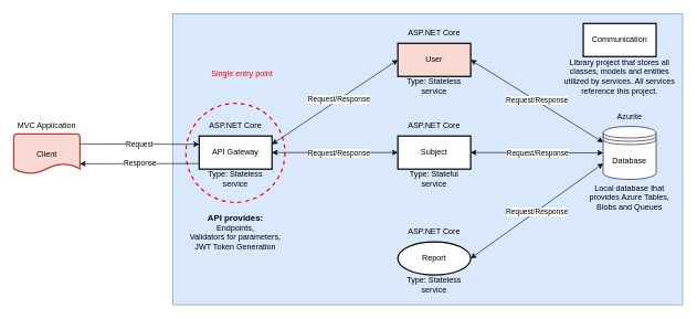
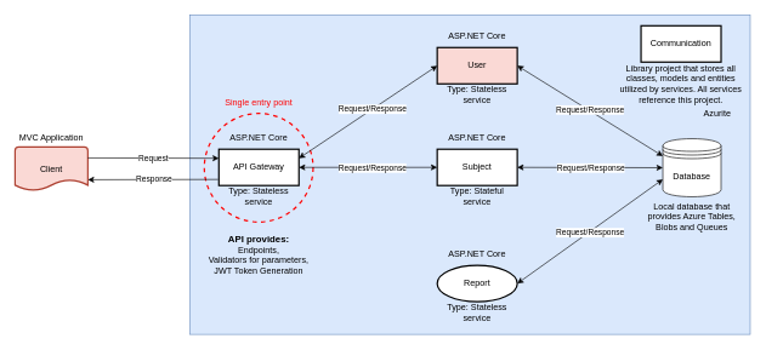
- <mxCell id="36" value="Single entry point" style="text;html=1;strokeColor=none;fillColor=none;align=center;verticalAlign=middle;whiteSpace=wrap;rounded=0;fontColor=#FF0000;" parent="1" vertex="1"><mxGeometry x="305" y="95.75" width="120" height="30" as="geometry" /></mxCell>
+ <mxCell id="36" value="Single entry point" style="text;html=1;strokeColor=none;fillColor=none;align=center;verticalAlign=middle;whiteSpace=wrap;rounded=0;fontColor=#FF0000;" parent="1" vertex="1"><mxGeometry x="295" y="125.75" width="120" height="30" as="geometry" /></mxCell>
- <mxCell id="35" value="Azurite" style="text;html=1;strokeColor=none;fillColor=none;align=center;verticalAlign=middle;whiteSpace=wrap;rounded=0;" parent="1" vertex="1"><mxGeometry x="910" y="160.5" width="80" height="30" as="geometry" /></mxCell>
+ <mxCell id="35" value="Azurite" style="text;html=1;strokeColor=none;fillColor=none;align=center;verticalAlign=middle;whiteSpace=wrap;rounded=0;" parent="1" vertex="1"><mxGeometry x="945" y="140.5" width="80" height="30" as="geometry" /></mxCell>
